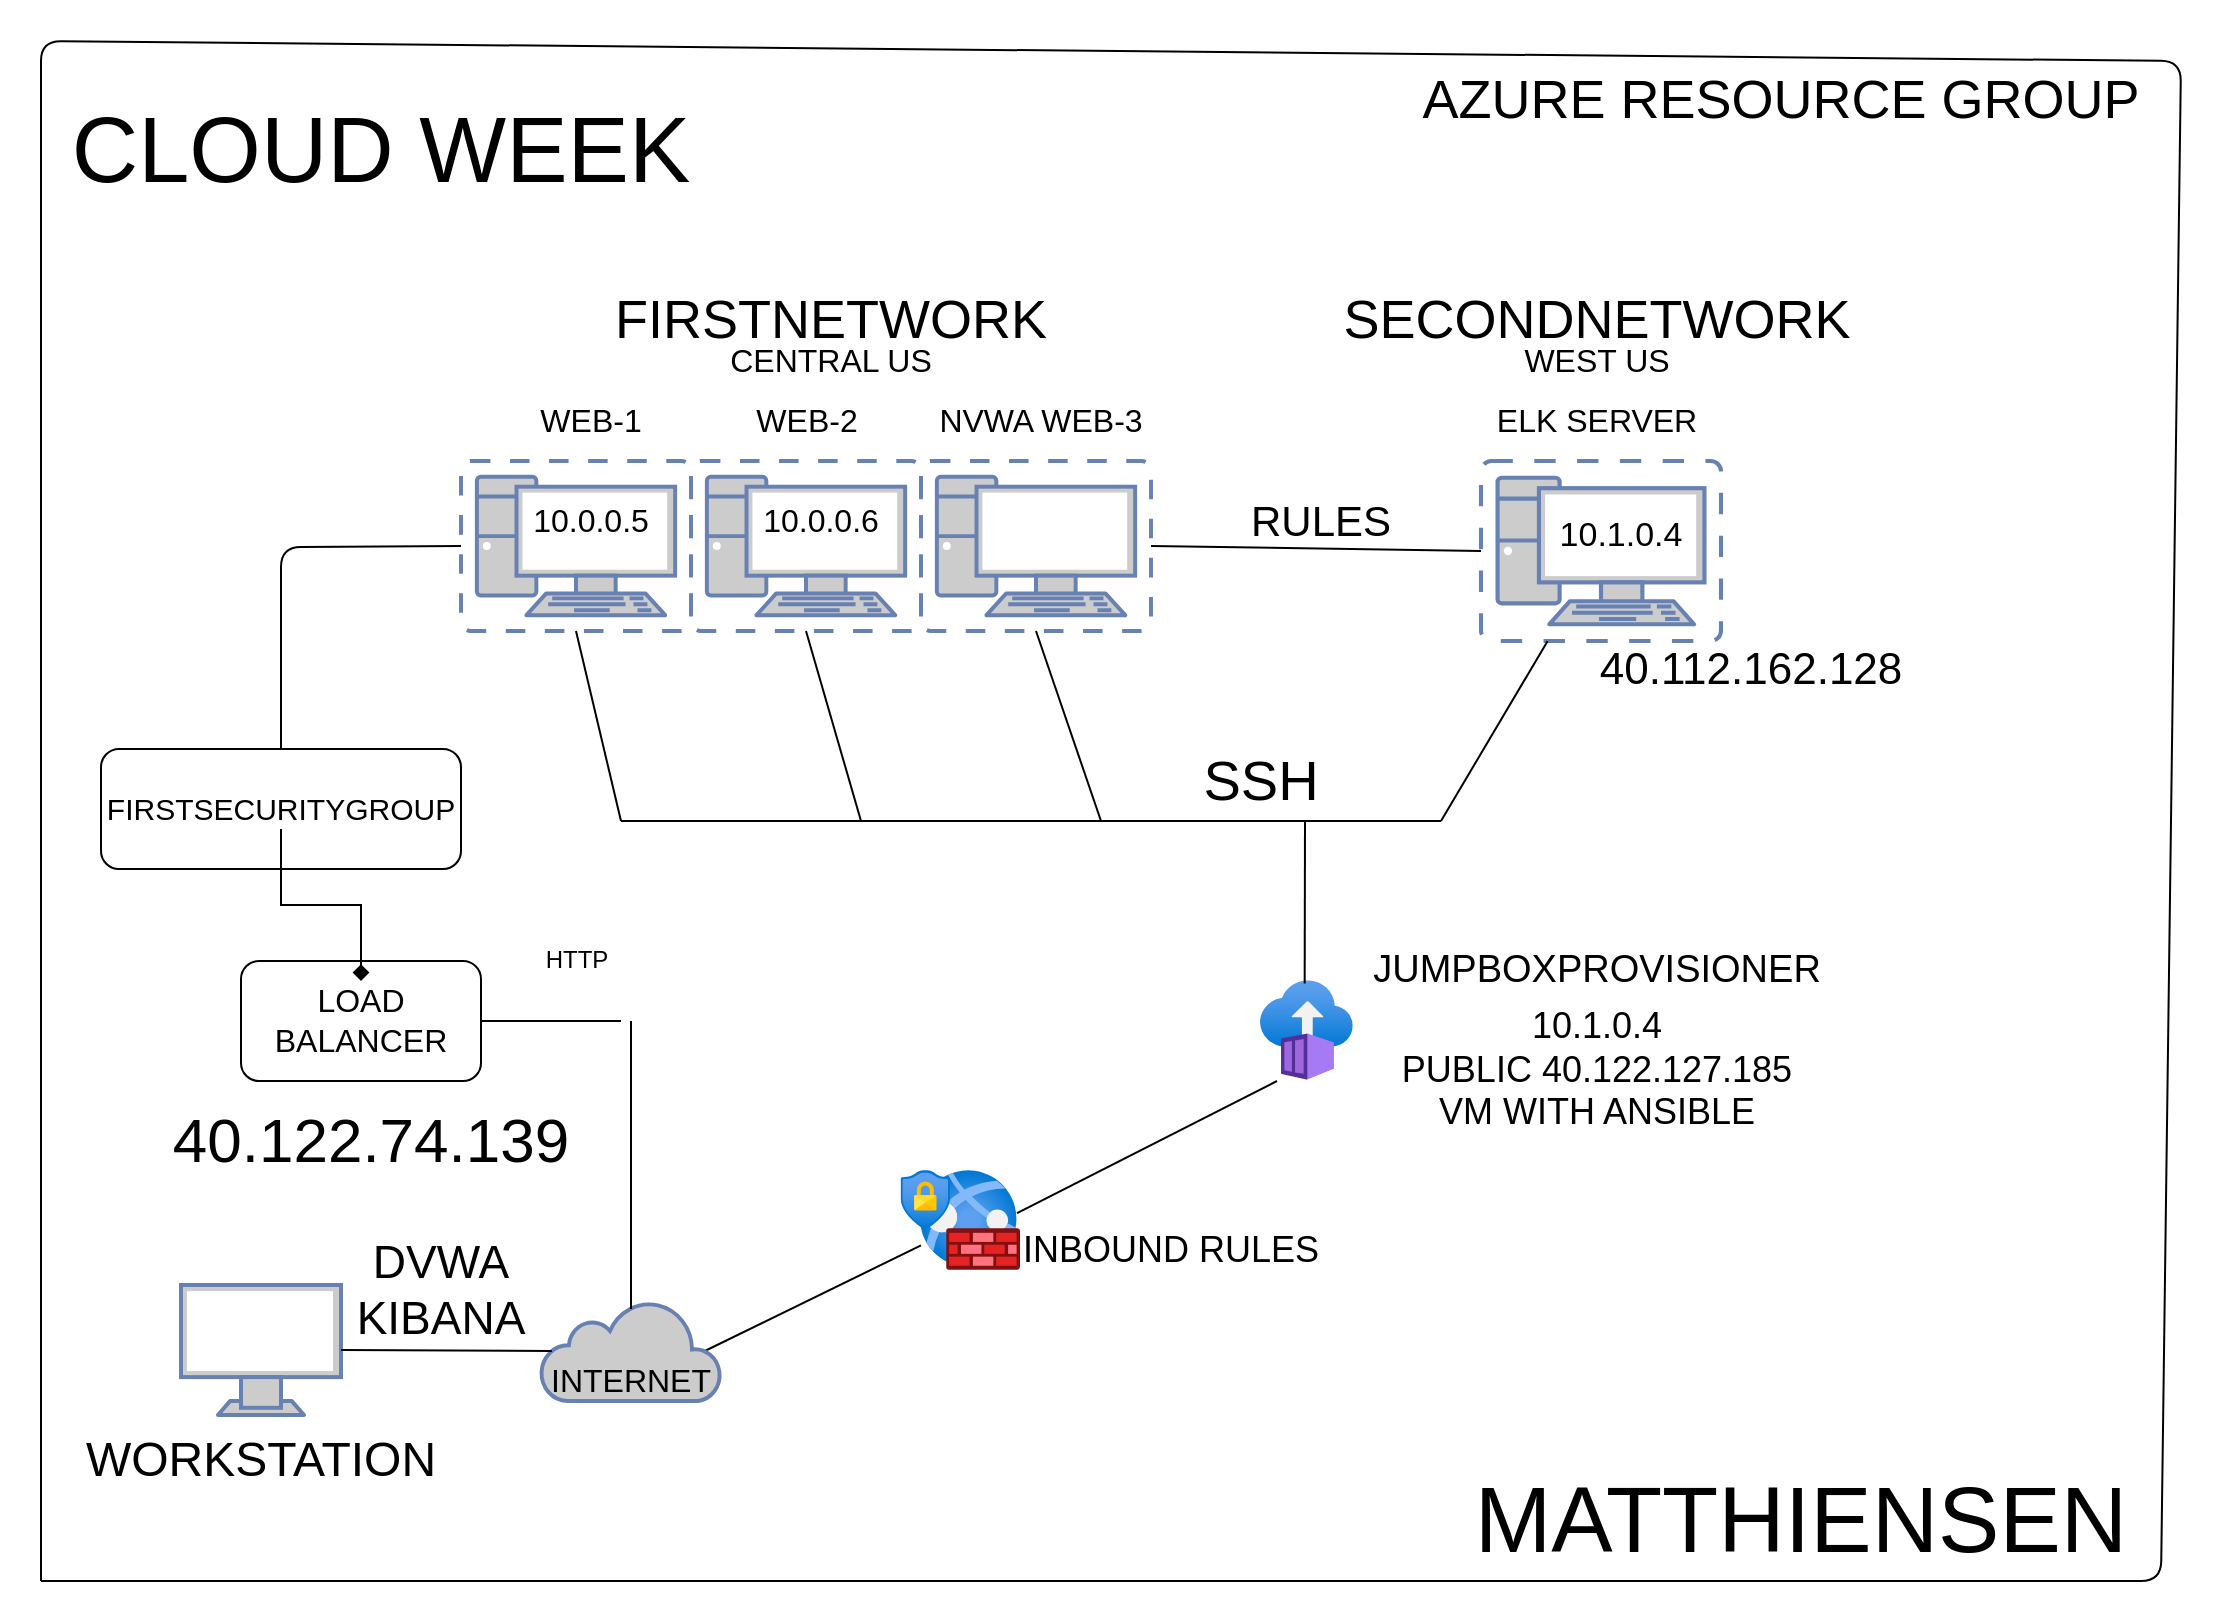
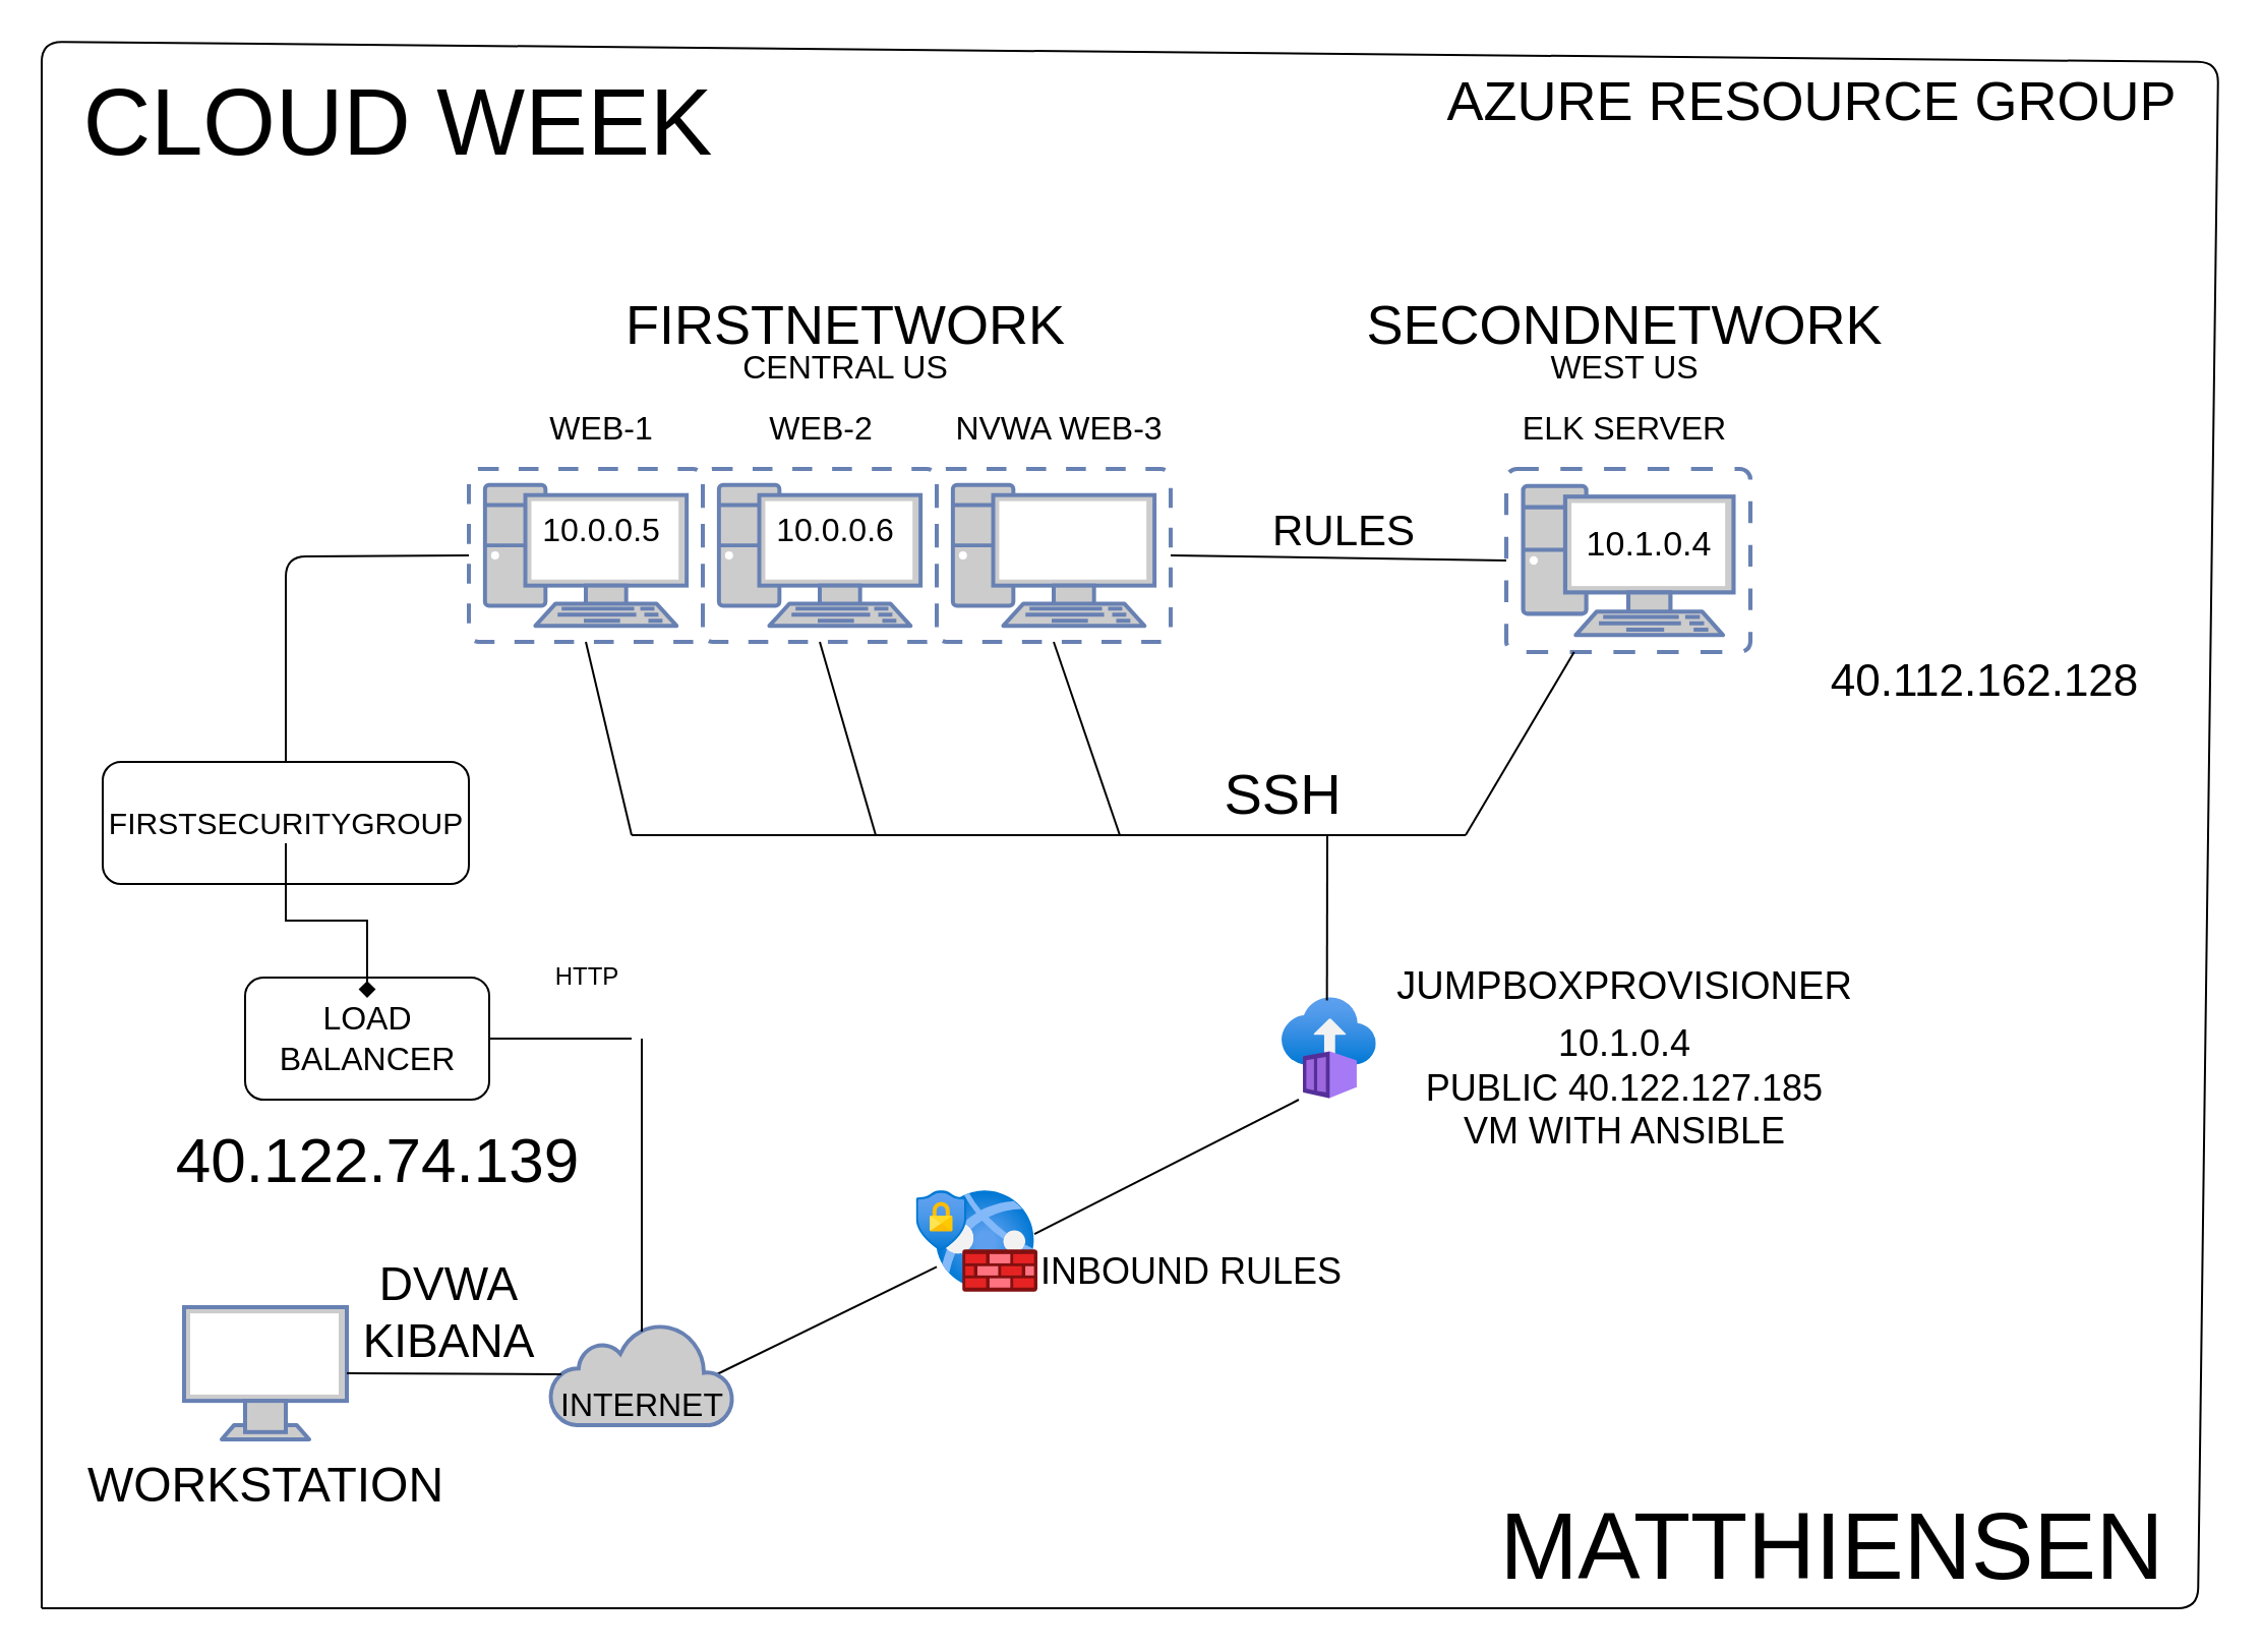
- <mxCell id="52" value="CLOUD WEEK&lt;br style=&quot;font-size: 46px;&quot;&gt;" style="text;html=1;align=center;verticalAlign=middle;resizable=0;points=[];autosize=1;fontSize=46;" vertex="1" parent="1"><mxGeometry x="30" y="45" width="320" height="60" as="geometry" /></mxCell>
+ <mxCell id="52" value="CLOUD WEEK&lt;br style=&quot;font-size: 46px;&quot;&gt;" style="text;html=1;align=center;verticalAlign=middle;resizable=0;points=[];autosize=1;fontSize=46;" vertex="1" parent="1"><mxGeometry x="35" y="30" width="320" height="60" as="geometry" /></mxCell>
- <mxCell id="22" value="40.112.162.128&lt;br style=&quot;font-size: 22px;&quot;&gt;" style="text;html=1;align=center;verticalAlign=middle;resizable=0;points=[];autosize=1;fontSize=22;" vertex="1" parent="1"><mxGeometry x="790" y="320" width="170" height="30" as="geometry" /></mxCell>
+ <mxCell id="22" value="40.112.162.128&lt;br style=&quot;font-size: 22px;&quot;&gt;" style="text;html=1;align=center;verticalAlign=middle;resizable=0;points=[];autosize=1;fontSize=22;" vertex="1" parent="1"><mxGeometry x="890" y="320" width="170" height="30" as="geometry" /></mxCell>
